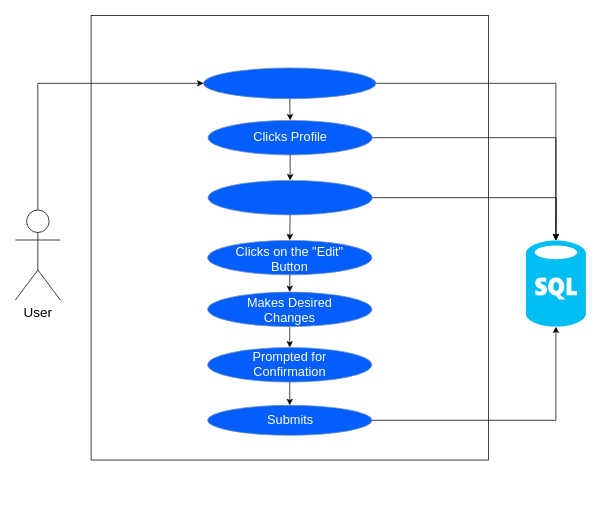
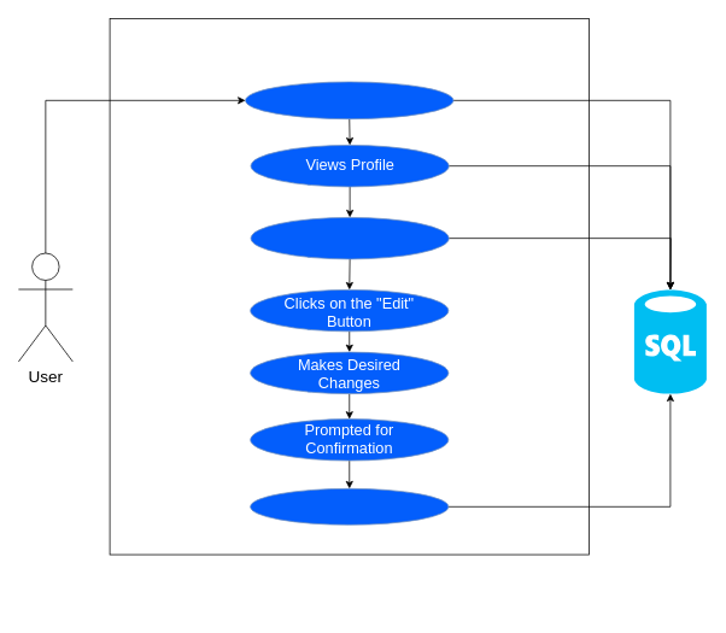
- <mxCell id="12" value="&lt;font style=&quot;font-size: 17px&quot; color=&quot;#FFFFFF&quot;&gt;Clicks Profile&lt;/font&gt;" style="text;html=1;strokeColor=none;fillColor=none;align=center;verticalAlign=middle;whiteSpace=wrap;rounded=0;" vertex="1" parent="1"><mxGeometry x="296.5" y="168" width="180" height="30" as="geometry" /></mxCell>
+ <mxCell id="12" value="&lt;font style=&quot;font-size: 17px&quot; color=&quot;#FFFFFF&quot;&gt;Views Profile&lt;/font&gt;" style="text;html=1;strokeColor=none;fillColor=none;align=center;verticalAlign=middle;whiteSpace=wrap;rounded=0;" vertex="1" parent="1"><mxGeometry x="296.5" y="168" width="180" height="30" as="geometry" /></mxCell>
- <mxCell id="31" value="&lt;font style=&quot;font-size: 17px&quot; color=&quot;#FFFFFF&quot;&gt;Submits&lt;br&gt;&lt;/font&gt;" style="text;html=1;strokeColor=none;fillColor=none;align=center;verticalAlign=middle;whiteSpace=wrap;rounded=0;" vertex="1" parent="1"><mxGeometry x="296.5" y="550" width="180" height="20" as="geometry" /></mxCell>
